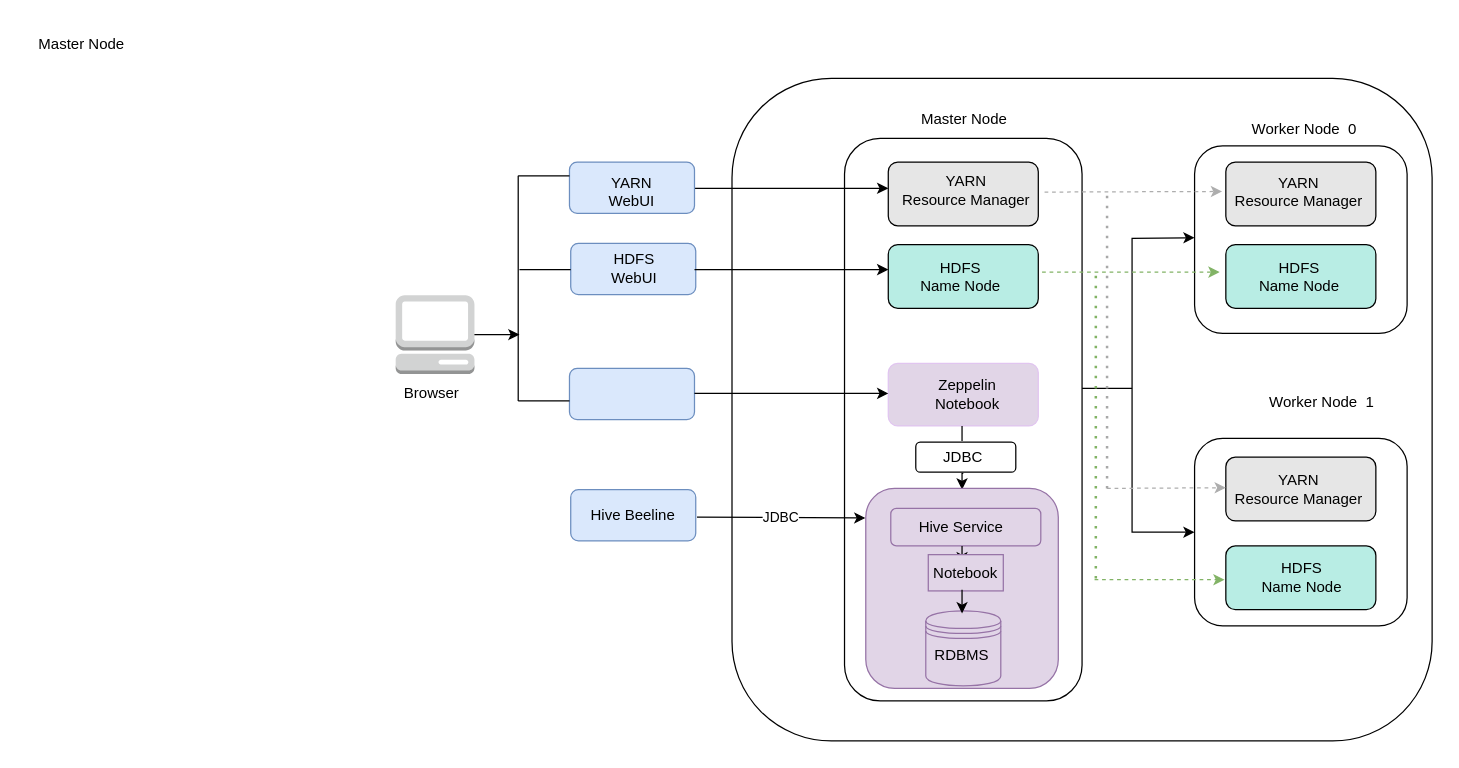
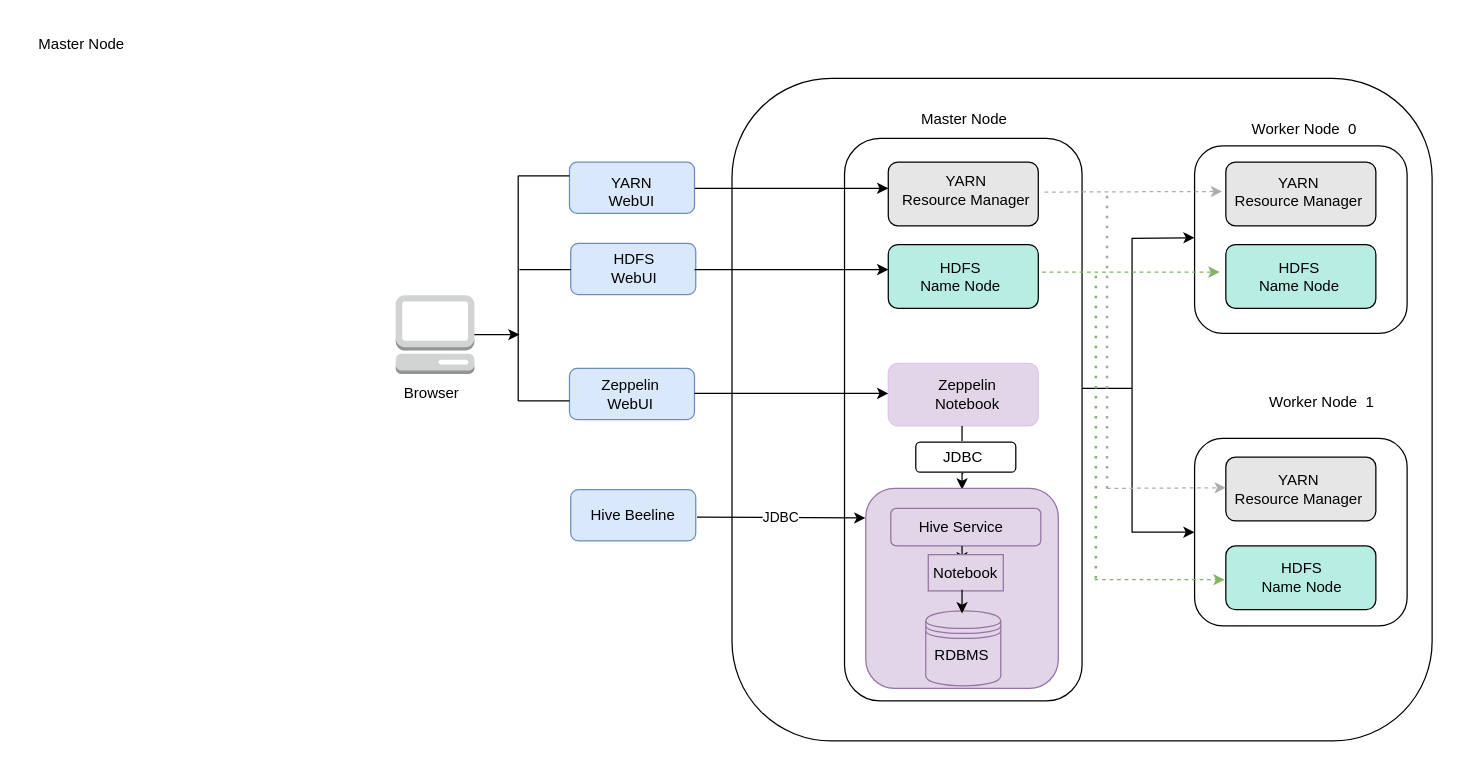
+ <mxCell id="48" value="Zeppelin&lt;br&gt;WebUI" style="text;html=1;strokeColor=none;fillColor=none;align=center;verticalAlign=middle;whiteSpace=wrap;rounded=0;" vertex="1" parent="1"><mxGeometry x="474" y="299.5" width="60" height="30" as="geometry" /></mxCell>
